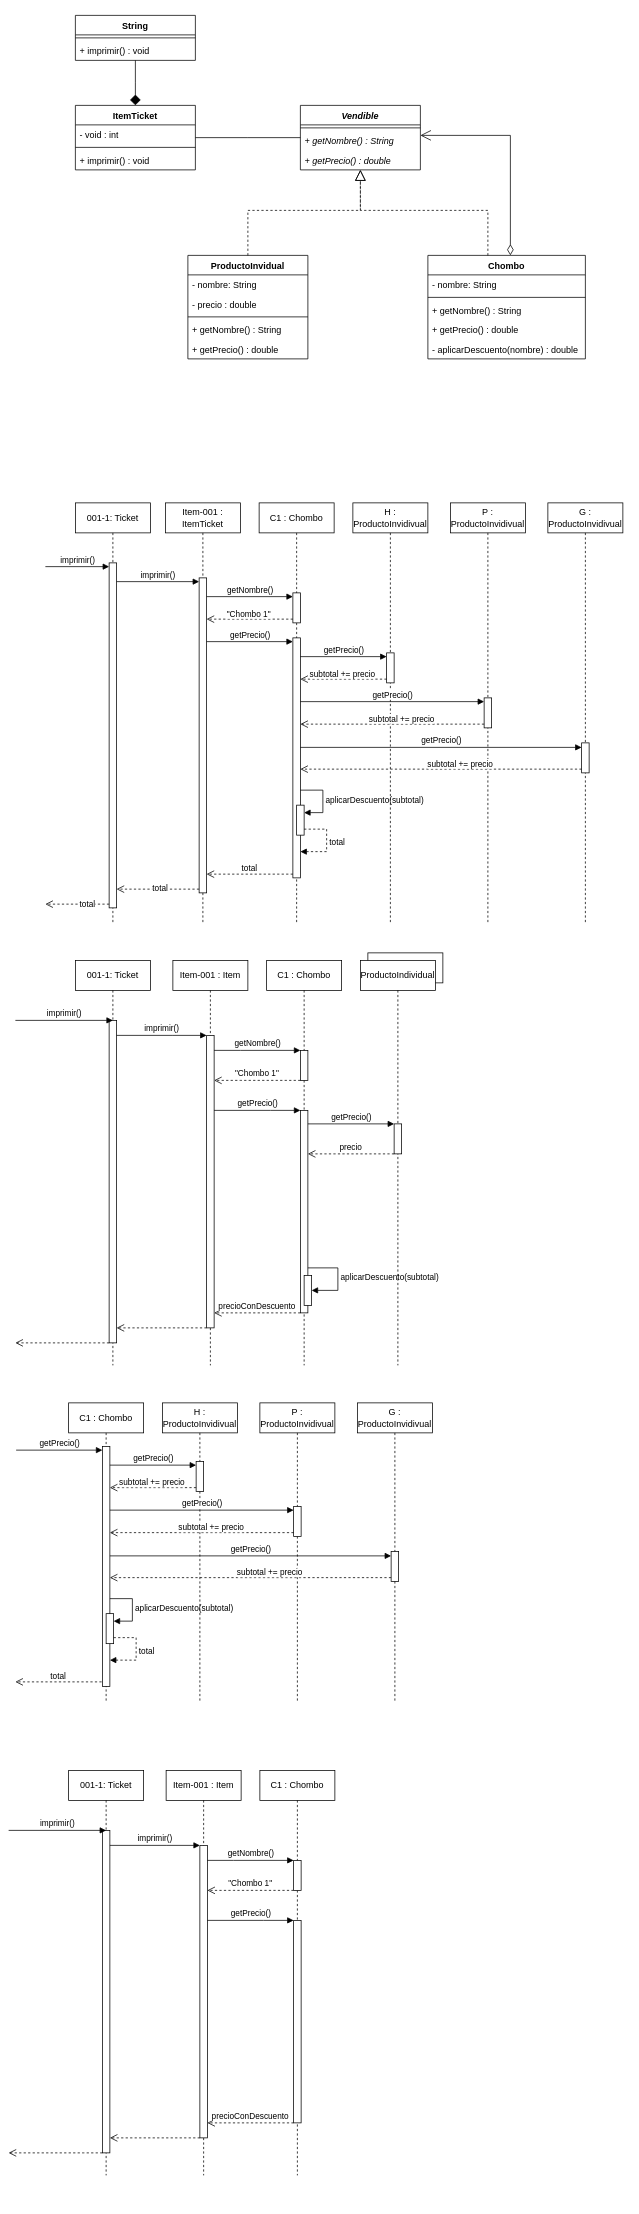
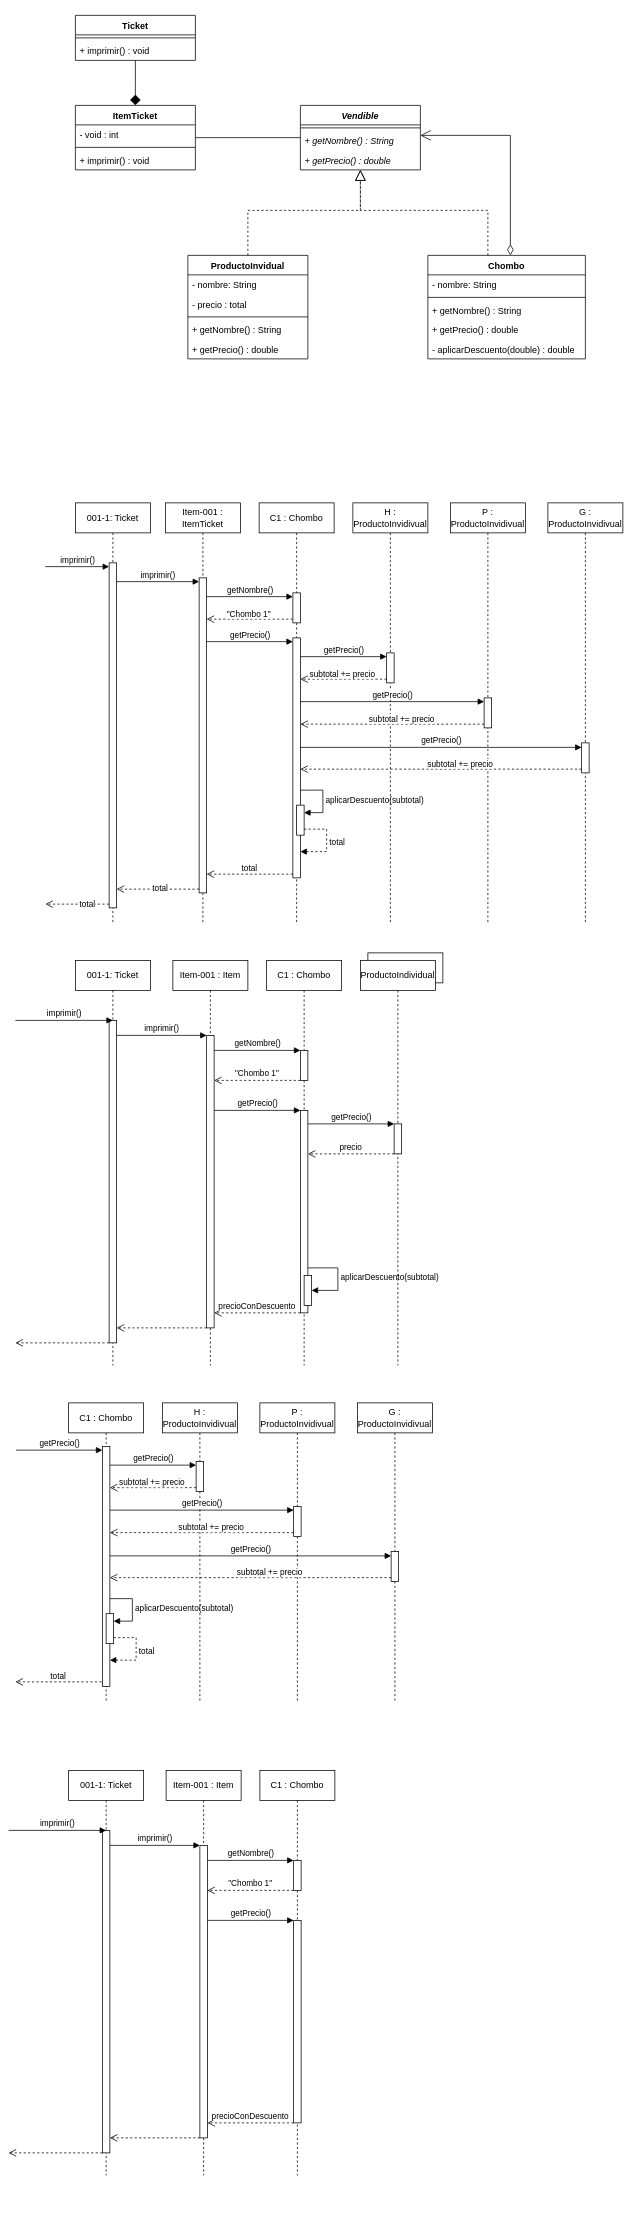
- <mxCell id="8" value="String" style="swimlane;fontStyle=1;align=center;verticalAlign=top;childLayout=stackLayout;horizontal=1;startSize=26;horizontalStack=0;resizeParent=1;resizeParentMax=0;resizeLast=0;collapsible=1;marginBottom=0;whiteSpace=wrap;html=1;" vertex="1" parent="1"><mxGeometry x="100" y="20" width="160" height="60" as="geometry" /></mxCell>
+ <mxCell id="8" value="Ticket" style="swimlane;fontStyle=1;align=center;verticalAlign=top;childLayout=stackLayout;horizontal=1;startSize=26;horizontalStack=0;resizeParent=1;resizeParentMax=0;resizeLast=0;collapsible=1;marginBottom=0;whiteSpace=wrap;html=1;" vertex="1" parent="1"><mxGeometry x="100" y="20" width="160" height="60" as="geometry" /></mxCell>
- <mxCell id="4" value="- precio : double" style="text;strokeColor=none;fillColor=none;align=left;verticalAlign=top;spacingLeft=4;spacingRight=4;overflow=hidden;rotatable=0;points=[[0,0.5],[1,0.5]];portConstraint=eastwest;whiteSpace=wrap;html=1;" vertex="1" parent="2"><mxGeometry y="52" width="160" height="26" as="geometry" /></mxCell>
+ <mxCell id="4" value="- precio : total" style="text;strokeColor=none;fillColor=none;align=left;verticalAlign=top;spacingLeft=4;spacingRight=4;overflow=hidden;rotatable=0;points=[[0,0.5],[1,0.5]];portConstraint=eastwest;whiteSpace=wrap;html=1;" vertex="1" parent="2"><mxGeometry y="52" width="160" height="26" as="geometry" /></mxCell>
- <mxCell id="16" value="- aplicarDescuento(nombre) : double" style="text;strokeColor=none;fillColor=none;align=left;verticalAlign=top;spacingLeft=4;spacingRight=4;overflow=hidden;rotatable=0;points=[[0,0.5],[1,0.5]];portConstraint=eastwest;whiteSpace=wrap;html=1;" vertex="1" parent="11"><mxGeometry y="112" width="210" height="26" as="geometry" /></mxCell>
+ <mxCell id="16" value="- aplicarDescuento(double) : double" style="text;strokeColor=none;fillColor=none;align=left;verticalAlign=top;spacingLeft=4;spacingRight=4;overflow=hidden;rotatable=0;points=[[0,0.5],[1,0.5]];portConstraint=eastwest;whiteSpace=wrap;html=1;" vertex="1" parent="11"><mxGeometry y="112" width="210" height="26" as="geometry" /></mxCell>
